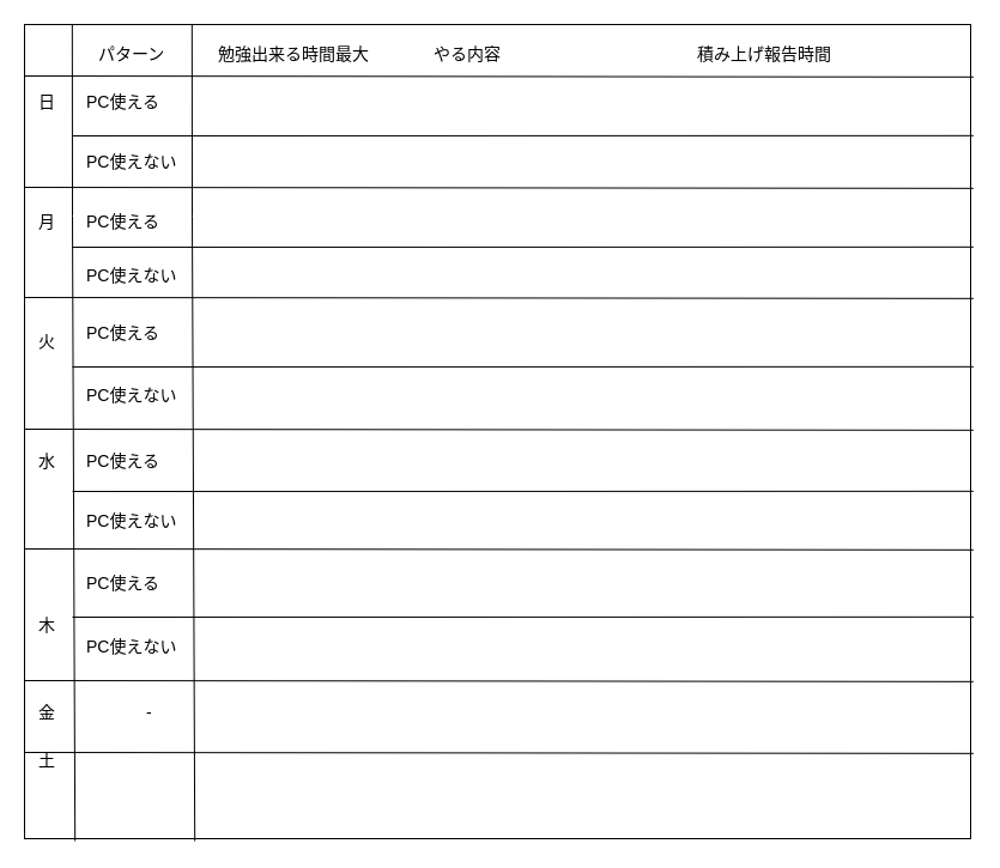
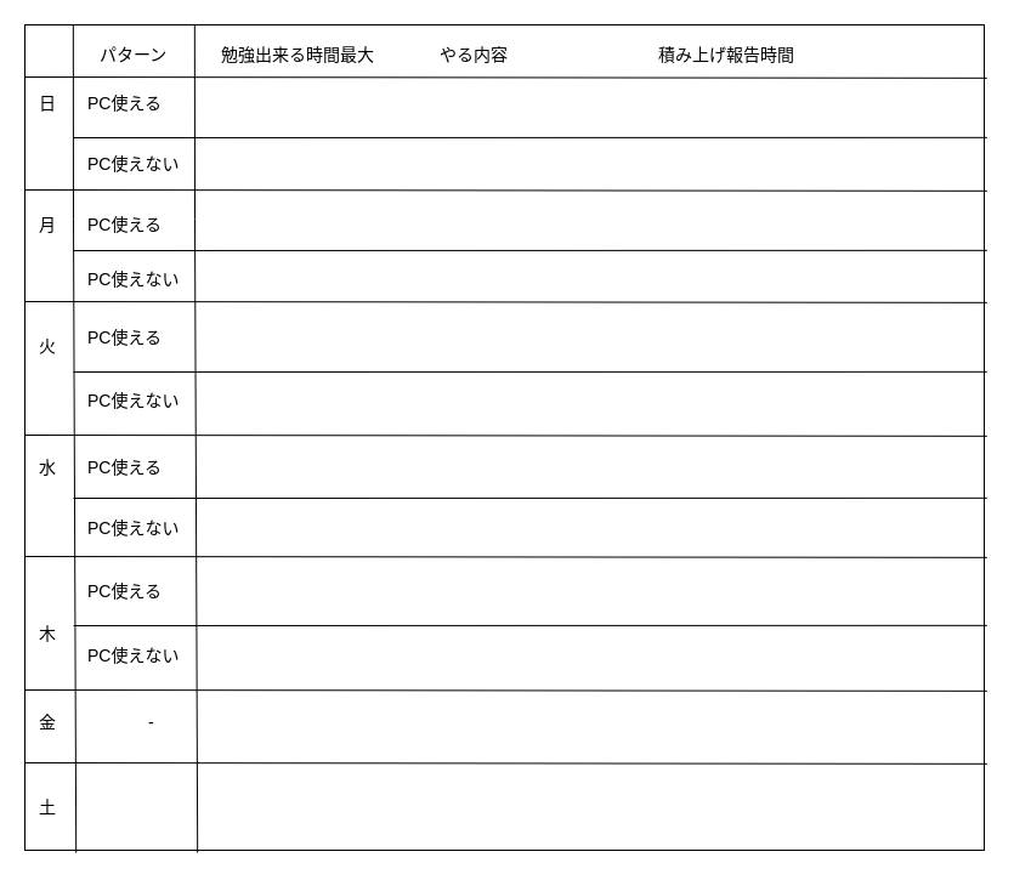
- <mxCell id="16" value="積み上げ報告時間" style="text;html=1;strokeColor=none;fillColor=none;align=left;verticalAlign=middle;whiteSpace=wrap;rounded=0;fontSize=14;" vertex="1" parent="1"><mxGeometry x="580" y="30" width="170" height="30" as="geometry" /></mxCell>
+ <mxCell id="16" value="積み上げ報告時間" style="text;html=1;strokeColor=none;fillColor=none;align=left;verticalAlign=middle;whiteSpace=wrap;rounded=0;fontSize=14;" vertex="1" parent="1"><mxGeometry x="540" y="30" width="170" height="30" as="geometry" /></mxCell>
- <mxCell id="14" value="土" style="text;html=1;strokeColor=none;fillColor=none;align=left;verticalAlign=middle;whiteSpace=wrap;rounded=0;fontSize=14;" vertex="1" parent="1"><mxGeometry x="30" y="620" width="90" height="30" as="geometry" /></mxCell>
+ <mxCell id="14" value="土" style="text;html=1;strokeColor=none;fillColor=none;align=left;verticalAlign=middle;whiteSpace=wrap;rounded=0;fontSize=14;" vertex="1" parent="1"><mxGeometry x="30" y="650" width="90" height="30" as="geometry" /></mxCell>
